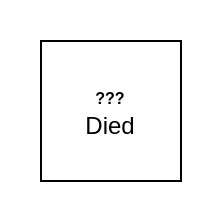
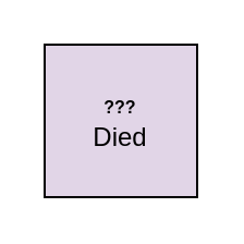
- <mxCell id="2" value="&lt;span style=&quot;font-size: 8px&quot;&gt;&lt;b&gt;???&lt;br&gt;&lt;/b&gt;&lt;/span&gt;Died" style="whiteSpace=wrap;html=1;aspect=fixed;" vertex="1" parent="1"><mxGeometry x="20" y="20" width="70" height="70" as="geometry" /></mxCell>
+ <mxCell id="2" value="&lt;span style=&quot;font-size: 8px&quot;&gt;&lt;b&gt;???&lt;br&gt;&lt;/b&gt;&lt;/span&gt;Died" style="whiteSpace=wrap;html=1;aspect=fixed;fillColor=#e1d5e7;" vertex="1" parent="1"><mxGeometry x="20" y="20" width="70" height="70" as="geometry" /></mxCell>
